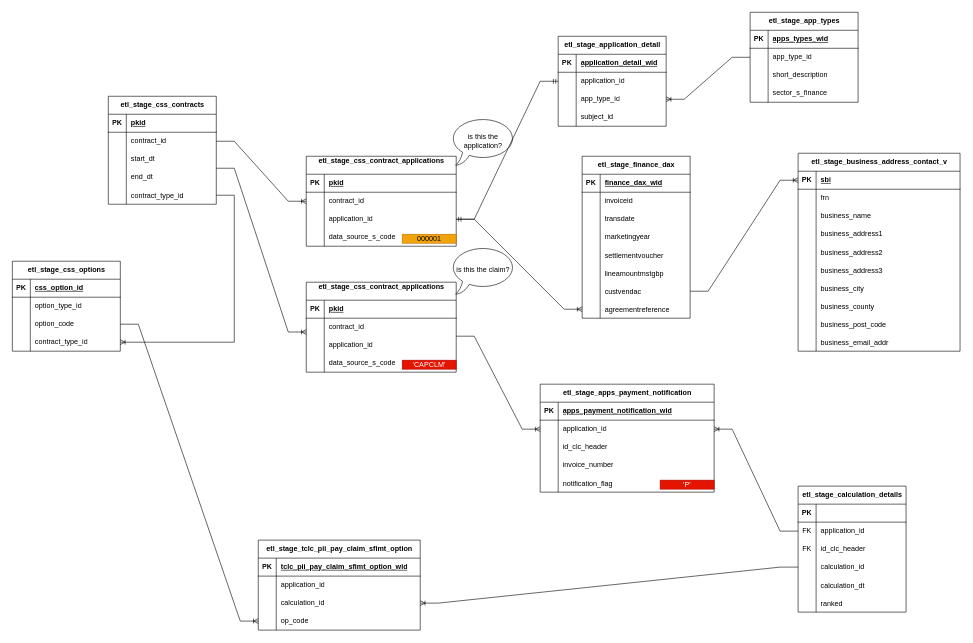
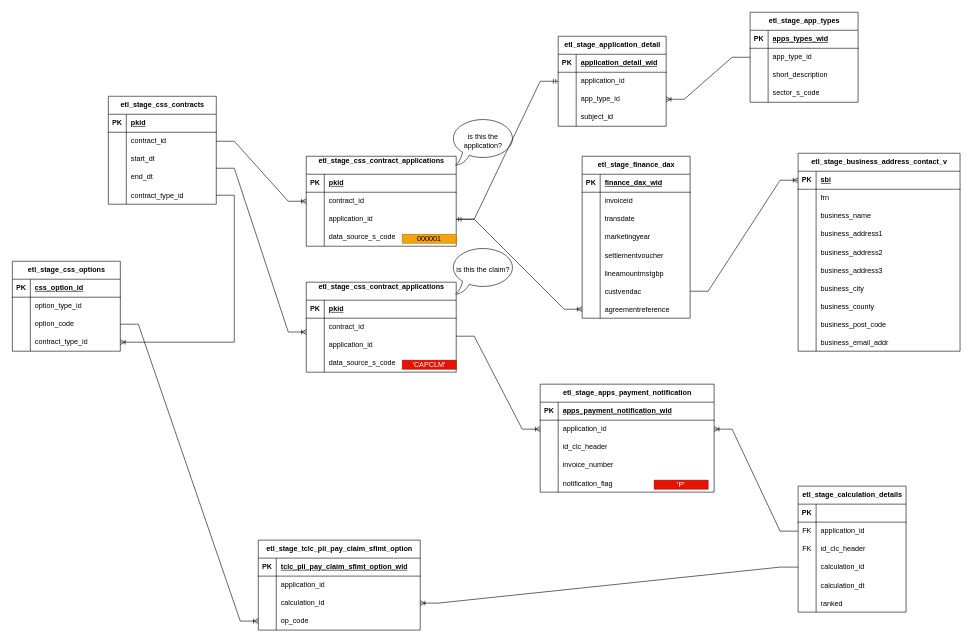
- <mxCell id="152" value="sector_s_finance" style="shape=partialRectangle;connectable=0;fillColor=none;top=0;left=0;bottom=0;right=0;align=left;spacingLeft=6;overflow=hidden;whiteSpace=wrap;html=1;" vertex="1" parent="150"><mxGeometry x="30" width="150" height="30" as="geometry"><mxRectangle width="150" height="30" as="alternateBounds" /></mxGeometry></mxCell>
+ <mxCell id="152" value="sector_s_code" style="shape=partialRectangle;connectable=0;fillColor=none;top=0;left=0;bottom=0;right=0;align=left;spacingLeft=6;overflow=hidden;whiteSpace=wrap;html=1;" vertex="1" parent="150"><mxGeometry x="30" width="150" height="30" as="geometry"><mxRectangle width="150" height="30" as="alternateBounds" /></mxGeometry></mxCell>
- <mxCell id="64" value="'P'" style="rounded=0;whiteSpace=wrap;html=1;fillColor=#e51400;fontColor=#ffffff;strokeColor=#B20000;" vertex="1" parent="1"><mxGeometry x="1100" y="800" width="90" height="15" as="geometry" /></mxCell>
+ <mxCell id="64" value="'P'" style="rounded=0;whiteSpace=wrap;html=1;fillColor=#e51400;fontColor=#ffffff;strokeColor=#B20000;" vertex="1" parent="1"><mxGeometry x="1090" y="800" width="90" height="15" as="geometry" /></mxCell>
